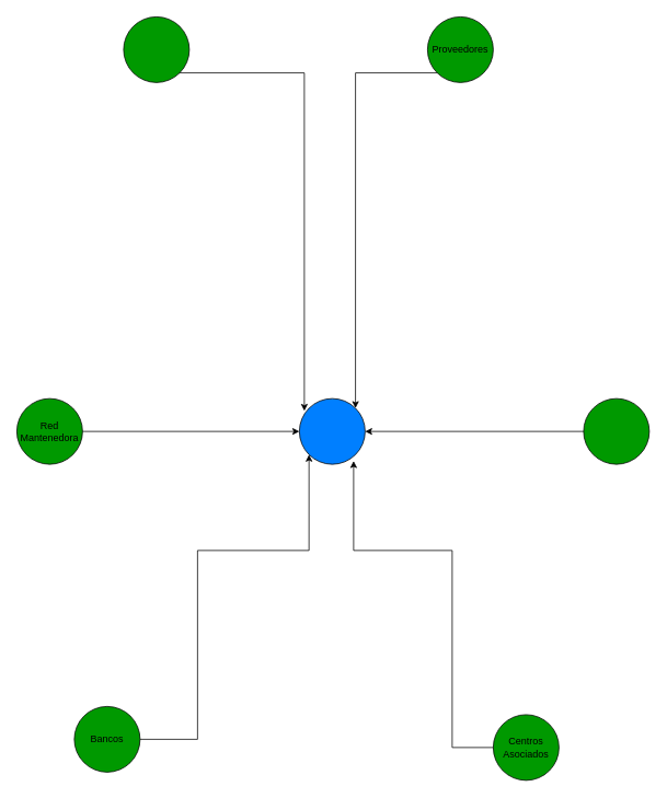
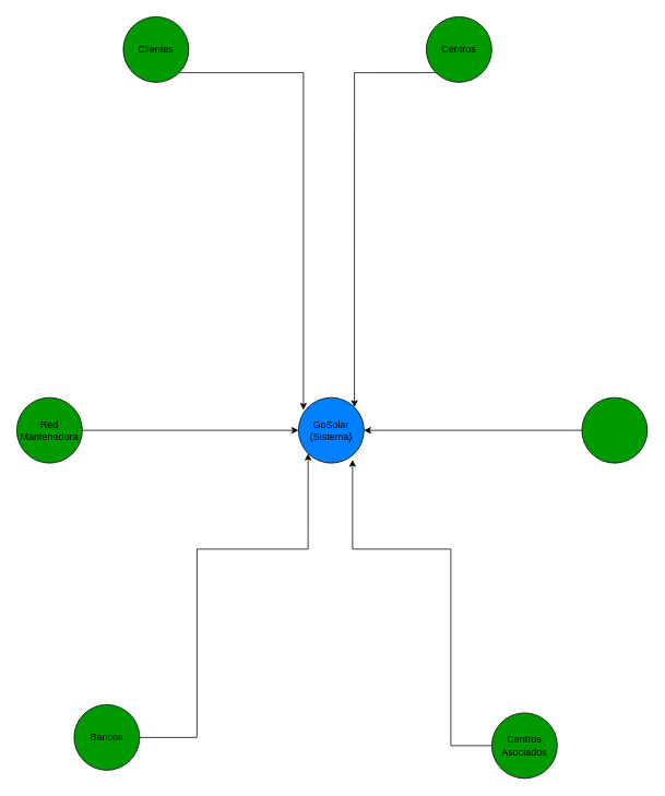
+ <mxCell id="16" value="&lt;div&gt;Clientes&lt;/div&gt;" style="text;html=1;align=center;verticalAlign=middle;whiteSpace=wrap;rounded=0;" vertex="1" parent="1"><mxGeometry x="160" y="45" width="60" height="30" as="geometry" /></mxCell>
- <mxCell id="17" value="Proveedores" style="text;html=1;align=center;verticalAlign=middle;whiteSpace=wrap;rounded=0;" vertex="1" parent="1"><mxGeometry x="530" y="45" width="60" height="30" as="geometry" /></mxCell>
+ <mxCell id="17" value="Centros" style="text;html=1;align=center;verticalAlign=middle;whiteSpace=wrap;rounded=0;" vertex="1" parent="1"><mxGeometry x="530" y="45" width="60" height="30" as="geometry" /></mxCell>
+ <mxCell id="15" value="&lt;div&gt;GoSolar&lt;/div&gt;&lt;div&gt;(Sistema)&lt;br&gt;&lt;/div&gt;" style="text;html=1;align=center;verticalAlign=middle;whiteSpace=wrap;rounded=0;" vertex="1" parent="1"><mxGeometry x="374" y="510" width="60" height="30" as="geometry" /></mxCell>
